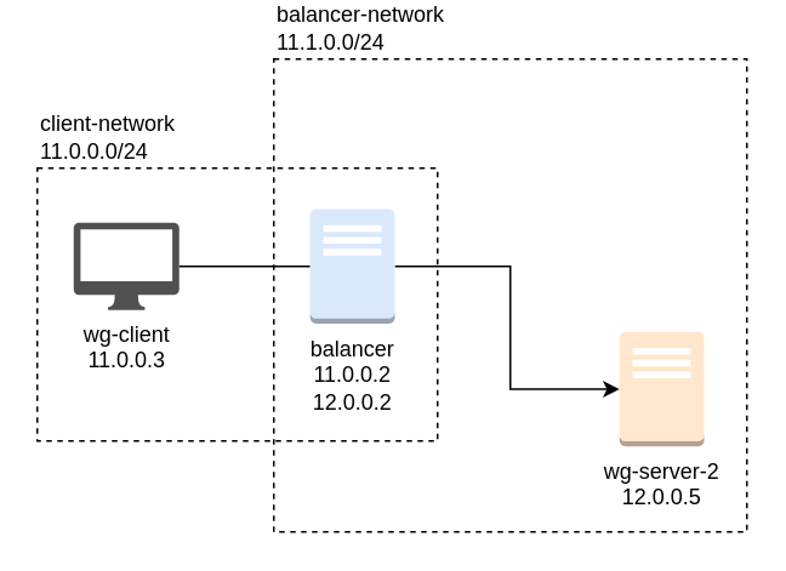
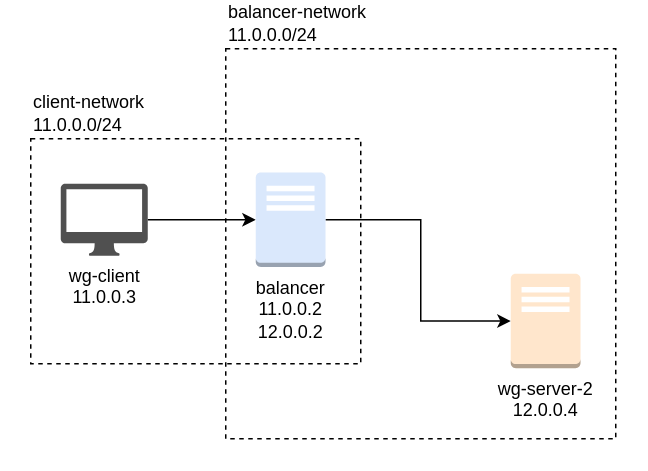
- <mxCell id="2" value="balancer-network&lt;br&gt;11.1.0.0/24" style="rounded=0;whiteSpace=wrap;html=1;fillColor=none;dashed=1;verticalAlign=bottom;labelPosition=center;verticalLabelPosition=top;align=left;" vertex="1" parent="1"><mxGeometry x="150" y="20" width="260" height="260" as="geometry" /></mxCell>
+ <mxCell id="2" value="balancer-network&lt;br&gt;11.0.0.0/24" style="rounded=0;whiteSpace=wrap;html=1;fillColor=none;dashed=1;verticalAlign=bottom;labelPosition=center;verticalLabelPosition=top;align=left;" vertex="1" parent="1"><mxGeometry x="150" y="20" width="260" height="260" as="geometry" /></mxCell>
- <mxCell id="4" style="edgeStyle=orthogonalEdgeStyle;rounded=0;orthogonalLoop=1;jettySize=auto;html=1;entryX=0;entryY=0.5;entryDx=0;entryDy=0;entryPerimeter=0;endArrow=none;" edge="1" parent="1" source="5" target="7"><mxGeometry relative="1" as="geometry" /></mxCell>
+ <mxCell id="4" style="edgeStyle=orthogonalEdgeStyle;rounded=0;orthogonalLoop=1;jettySize=auto;html=1;entryX=0;entryY=0.5;entryDx=0;entryDy=0;entryPerimeter=0;" edge="1" parent="1" source="5" target="7"><mxGeometry relative="1" as="geometry" /></mxCell>
- <mxCell id="8" value="wg-server-2&lt;br&gt;12.0.0.5" style="outlineConnect=0;dashed=0;verticalLabelPosition=bottom;verticalAlign=top;align=center;html=1;shape=mxgraph.aws3.traditional_server;fillColor=#ffe6cc;strokeColor=#d79b00;" vertex="1" parent="1"><mxGeometry x="340" y="170" width="46.5" height="63" as="geometry" /></mxCell>
+ <mxCell id="8" value="wg-server-2&lt;br&gt;12.0.0.4" style="outlineConnect=0;dashed=0;verticalLabelPosition=bottom;verticalAlign=top;align=center;html=1;shape=mxgraph.aws3.traditional_server;fillColor=#ffe6cc;strokeColor=#d79b00;" vertex="1" parent="1"><mxGeometry x="340" y="170" width="46.5" height="63" as="geometry" /></mxCell>
